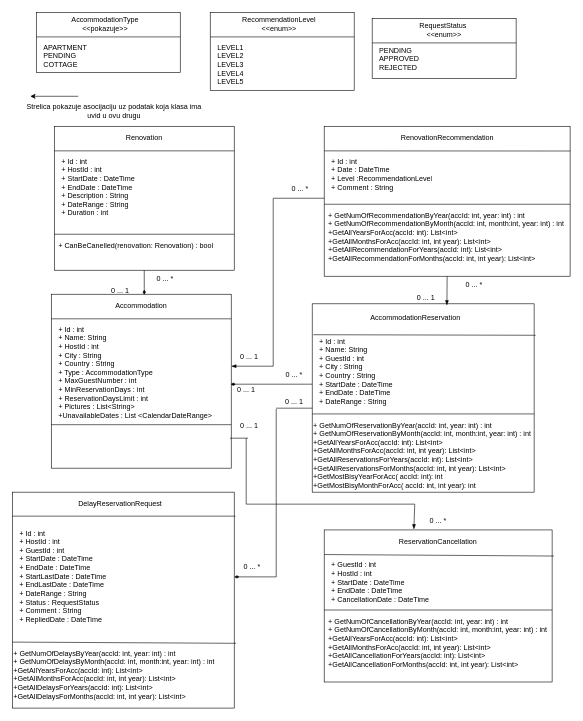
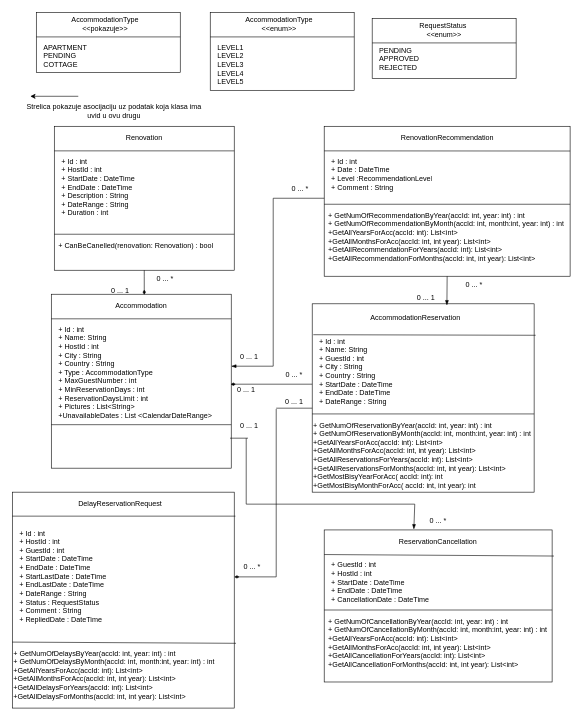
- <mxCell id="28" value="RecommendationLevel &amp;lt;&amp;lt;enum&amp;gt;&amp;gt;" style="text;html=1;align=center;verticalAlign=middle;whiteSpace=wrap;rounded=0;strokeWidth=2;" parent="1" vertex="1"><mxGeometry x="380" y="20" width="170" height="40" as="geometry" /></mxCell>
+ <mxCell id="28" value="AccommodationType &amp;lt;&amp;lt;enum&amp;gt;&amp;gt;" style="text;html=1;align=center;verticalAlign=middle;whiteSpace=wrap;rounded=0;strokeWidth=2;" parent="1" vertex="1"><mxGeometry x="380" y="20" width="170" height="40" as="geometry" /></mxCell>
